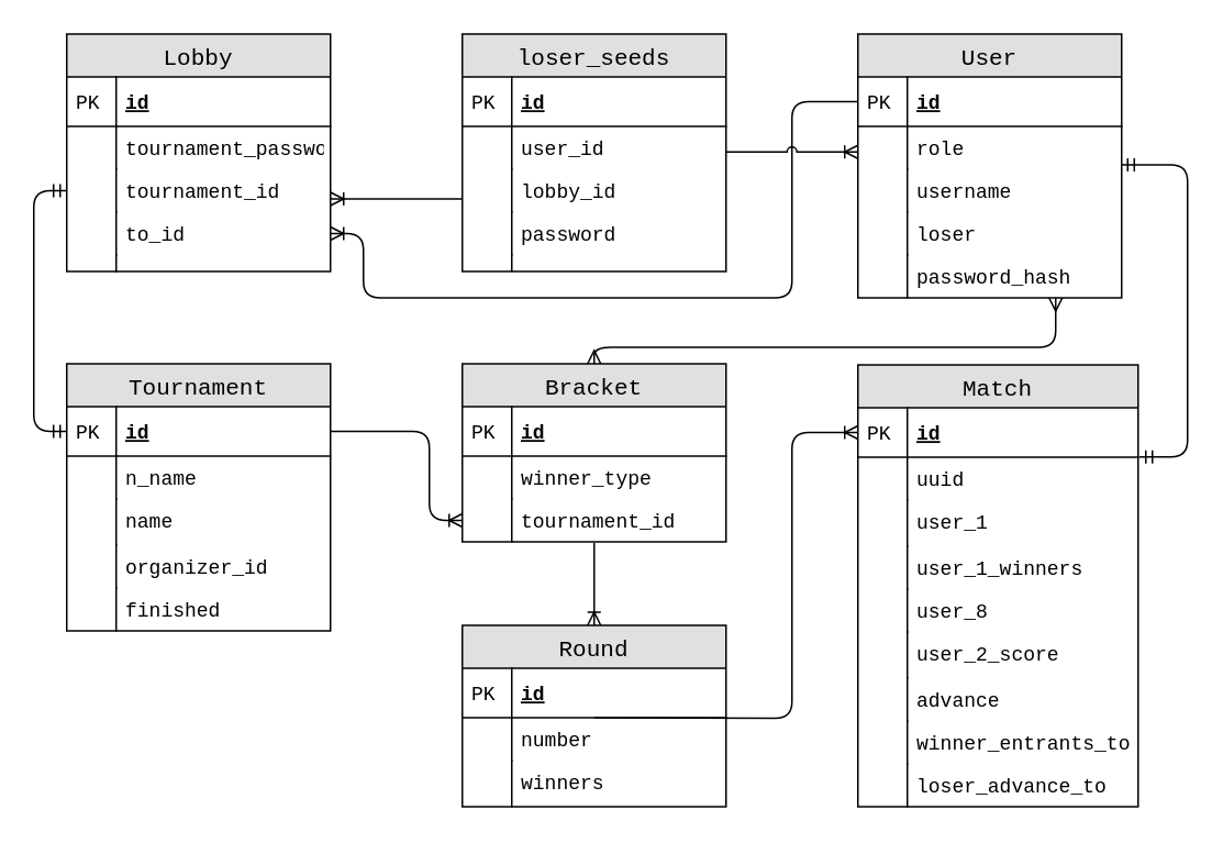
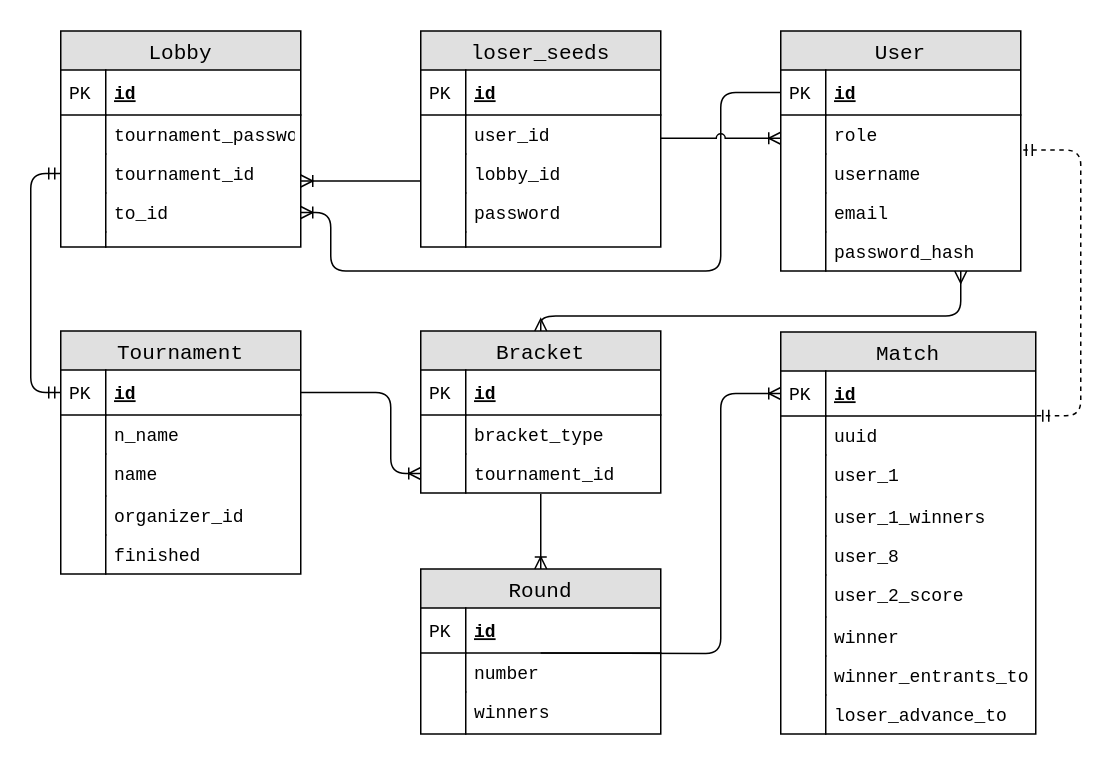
- <mxCell id="20" value="loser" style="shape=partialRectangle;top=0;left=0;right=0;bottom=0;align=left;verticalAlign=top;fillColor=none;spacingLeft=34;spacingRight=4;overflow=hidden;rotatable=0;points=[[0,0.5],[1,0.5]];portConstraint=eastwest;dropTarget=0;fontSize=12;fontFamily=Courier New;" parent="13" vertex="1"><mxGeometry y="108" width="160" height="26" as="geometry" /></mxCell>
+ <mxCell id="20" value="email" style="shape=partialRectangle;top=0;left=0;right=0;bottom=0;align=left;verticalAlign=top;fillColor=none;spacingLeft=34;spacingRight=4;overflow=hidden;rotatable=0;points=[[0,0.5],[1,0.5]];portConstraint=eastwest;dropTarget=0;fontSize=12;fontFamily=Courier New;" parent="13" vertex="1"><mxGeometry y="108" width="160" height="26" as="geometry" /></mxCell>
- <mxCell id="97" value="" style="edgeStyle=orthogonalEdgeStyle;fontSize=12;html=1;endArrow=ERmandOne;startArrow=ERmandOne;entryX=0.998;entryY=0.899;entryDx=0;entryDy=0;entryPerimeter=0;exitX=1.004;exitY=-0.006;exitDx=0;exitDy=0;exitPerimeter=0;" parent="1" source="72" target="16" edge="1"><mxGeometry width="100" height="100" relative="1" as="geometry"><mxPoint x="450" y="580" as="sourcePoint" /><mxPoint x="690" y="100" as="targetPoint" /><Array as="points"><mxPoint x="720" y="277" /><mxPoint x="720" y="99" /></Array></mxGeometry></mxCell>
+ <mxCell id="97" value="" style="edgeStyle=orthogonalEdgeStyle;fontSize=12;html=1;endArrow=ERmandOne;startArrow=ERmandOne;entryX=0.998;entryY=0.899;entryDx=0;entryDy=0;entryPerimeter=0;exitX=1.004;exitY=-0.006;exitDx=0;exitDy=0;exitPerimeter=0;dashed=1;" parent="1" source="72" target="16" edge="1"><mxGeometry width="100" height="100" relative="1" as="geometry"><mxPoint x="450" y="580" as="sourcePoint" /><mxPoint x="690" y="100" as="targetPoint" /><Array as="points"><mxPoint x="720" y="277" /><mxPoint x="720" y="99" /></Array></mxGeometry></mxCell>
- <mxCell id="63" value="winner_type" style="shape=partialRectangle;top=0;left=0;right=0;bottom=0;align=left;verticalAlign=top;fillColor=none;spacingLeft=34;spacingRight=4;overflow=hidden;rotatable=0;points=[[0,0.5],[1,0.5]];portConstraint=eastwest;dropTarget=0;fontSize=12;fontFamily=Courier New;" parent="60" vertex="1"><mxGeometry y="56" width="160" height="26" as="geometry" /></mxCell>
+ <mxCell id="63" value="bracket_type" style="shape=partialRectangle;top=0;left=0;right=0;bottom=0;align=left;verticalAlign=top;fillColor=none;spacingLeft=34;spacingRight=4;overflow=hidden;rotatable=0;points=[[0,0.5],[1,0.5]];portConstraint=eastwest;dropTarget=0;fontSize=12;fontFamily=Courier New;" parent="60" vertex="1"><mxGeometry y="56" width="160" height="26" as="geometry" /></mxCell>
- <mxCell id="82" value="advance" style="shape=partialRectangle;top=0;left=0;right=0;bottom=0;align=left;verticalAlign=top;fillColor=none;spacingLeft=34;spacingRight=4;overflow=hidden;rotatable=0;points=[[0,0.5],[1,0.5]];portConstraint=eastwest;dropTarget=0;fontSize=12;fontFamily=Courier New;" parent="69" vertex="1"><mxGeometry y="190" width="170" height="26" as="geometry" /></mxCell>
+ <mxCell id="82" value="winner" style="shape=partialRectangle;top=0;left=0;right=0;bottom=0;align=left;verticalAlign=top;fillColor=none;spacingLeft=34;spacingRight=4;overflow=hidden;rotatable=0;points=[[0,0.5],[1,0.5]];portConstraint=eastwest;dropTarget=0;fontSize=12;fontFamily=Courier New;" parent="69" vertex="1"><mxGeometry y="190" width="170" height="26" as="geometry" /></mxCell>
